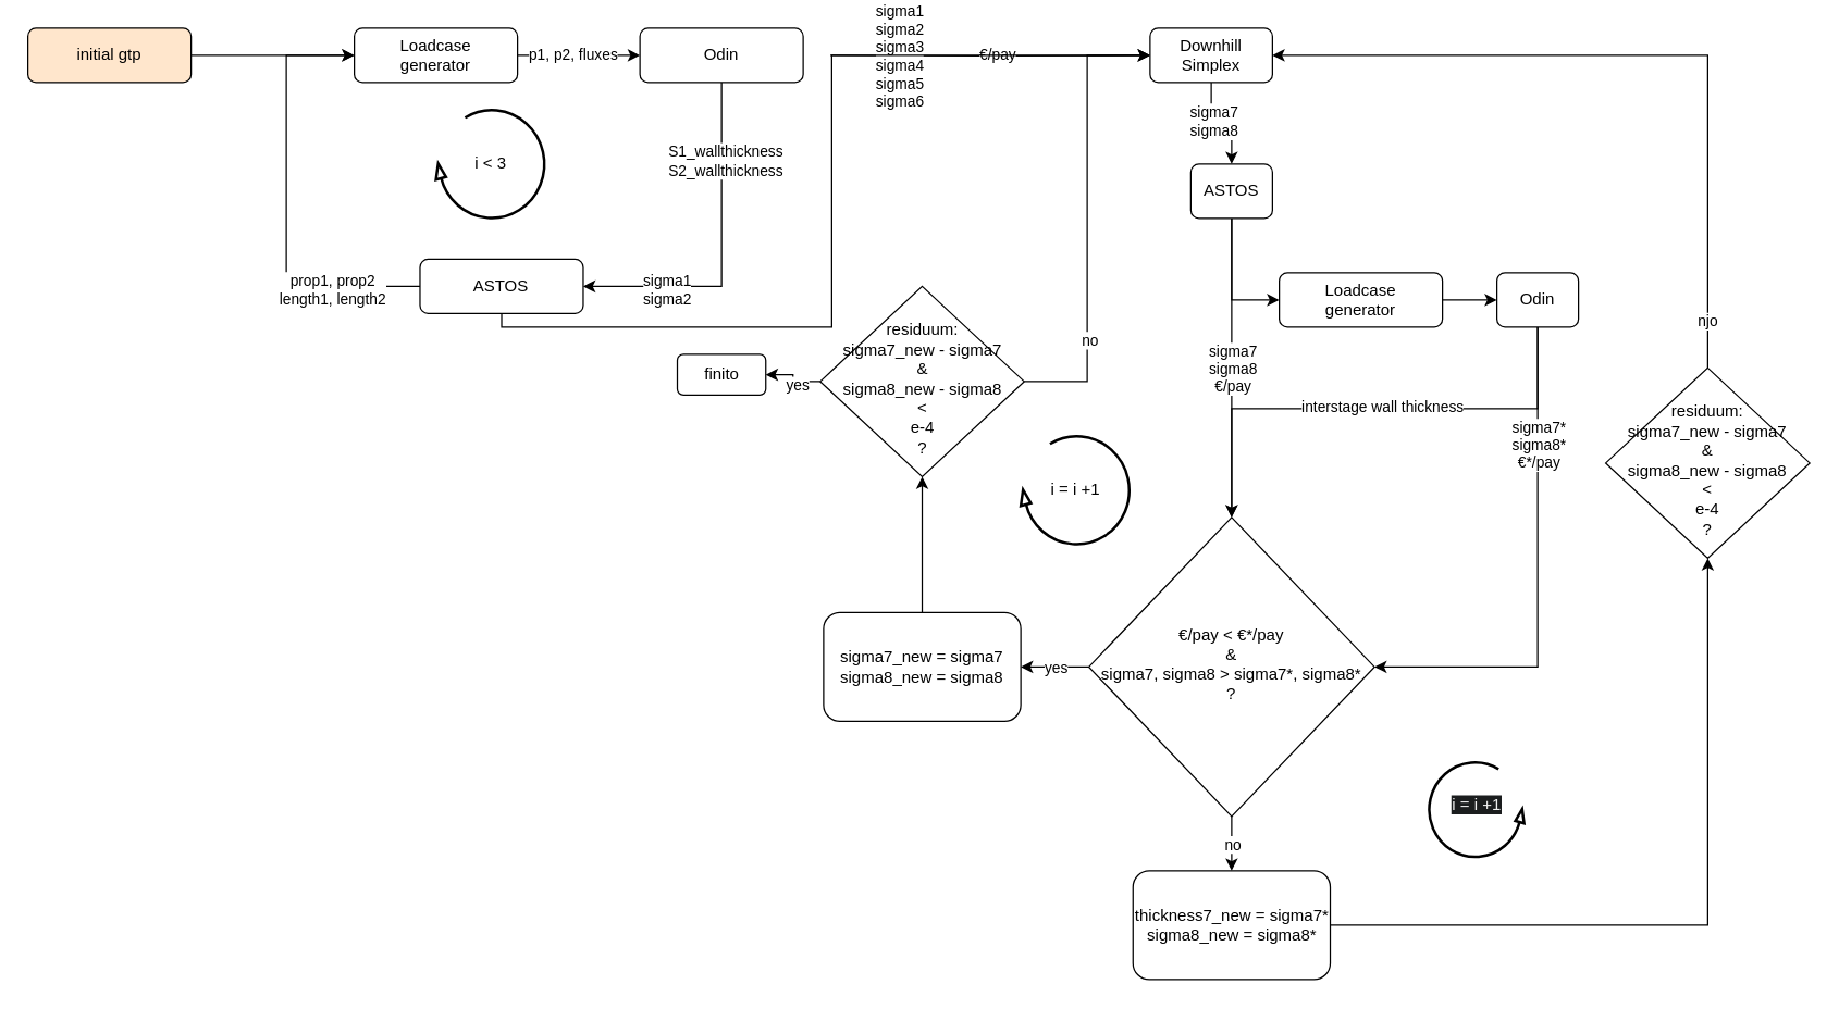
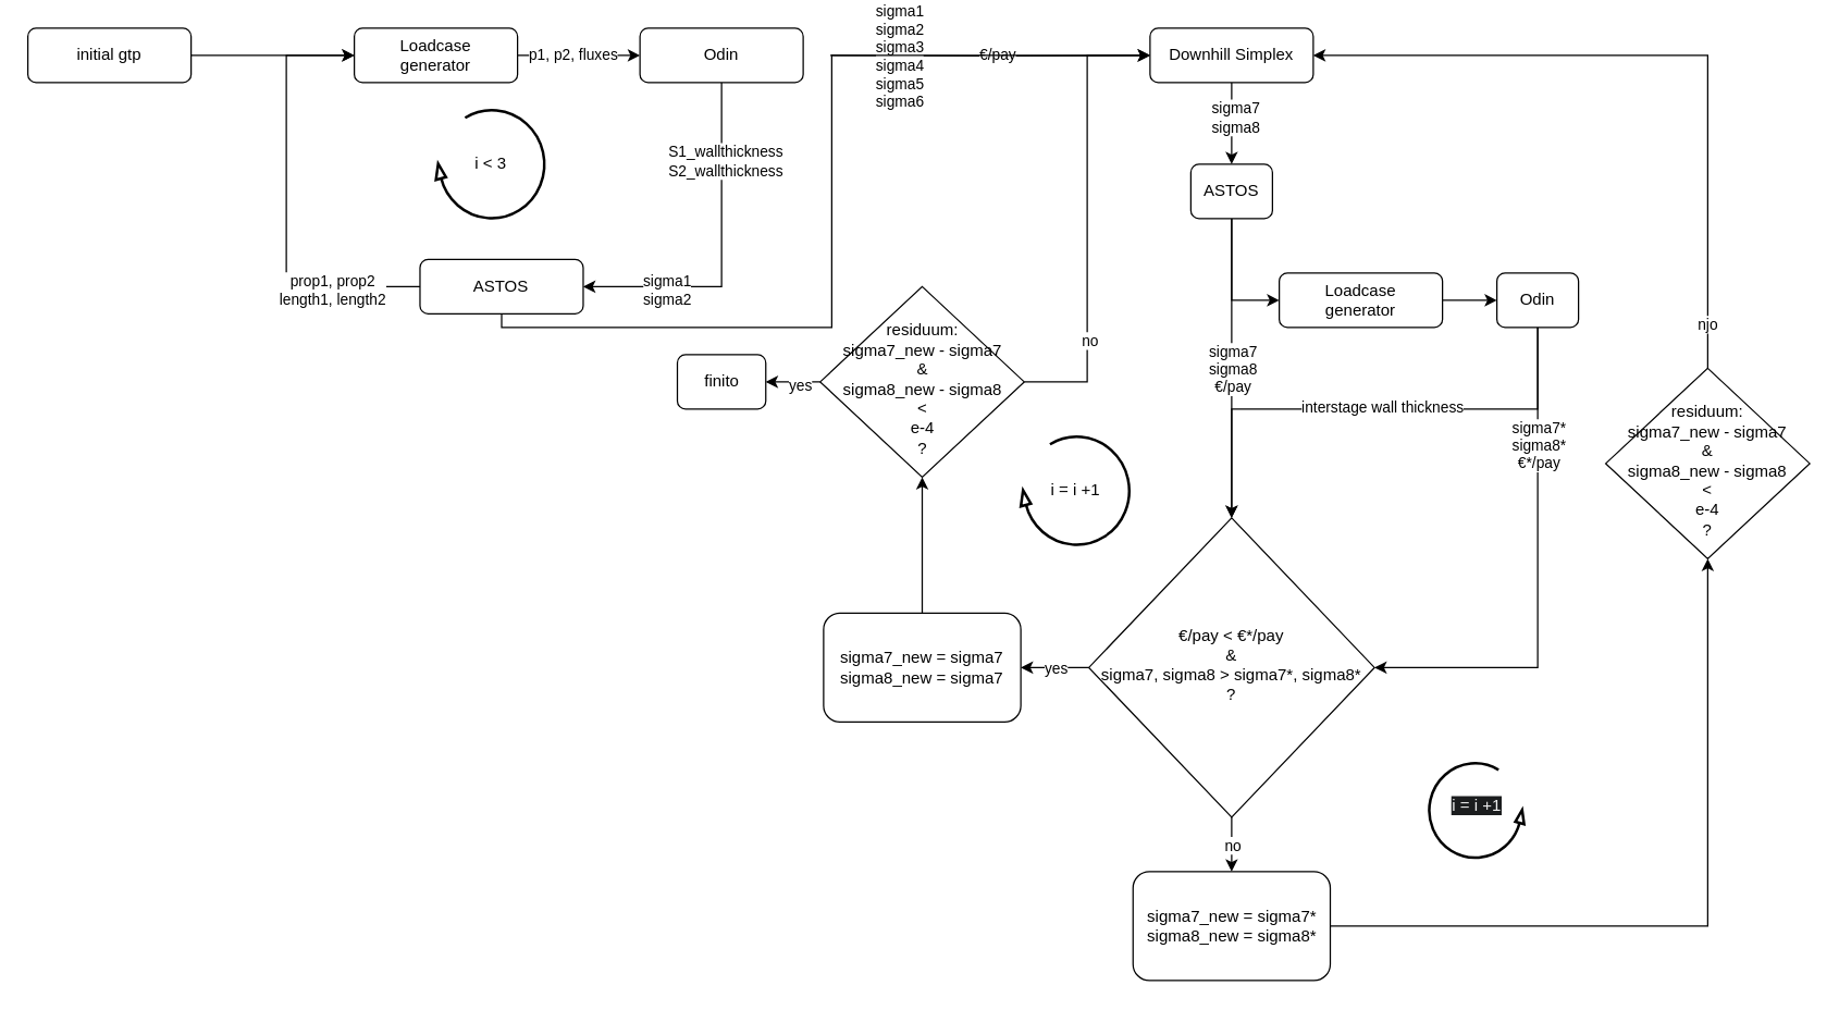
- <mxCell id="3" value="initial gtp" style="rounded=1;whiteSpace=wrap;html=1;fontSize=12;glass=0;strokeWidth=1;shadow=0;fillColor=#ffe6cc;" parent="1" vertex="1"><mxGeometry x="20" y="20" width="120" height="40" as="geometry" /></mxCell>
+ <mxCell id="3" value="initial gtp" style="rounded=1;whiteSpace=wrap;html=1;fontSize=12;glass=0;strokeWidth=1;shadow=0;" parent="1" vertex="1"><mxGeometry x="20" y="20" width="120" height="40" as="geometry" /></mxCell>
- <mxCell id="21" value="Downhill Simplex" style="rounded=1;whiteSpace=wrap;html=1;fontSize=12;glass=0;strokeWidth=1;shadow=0;" parent="1" vertex="1"><mxGeometry x="845" y="20" width="90" height="40" as="geometry" /></mxCell>
+ <mxCell id="21" value="Downhill Simplex" style="rounded=1;whiteSpace=wrap;html=1;fontSize=12;glass=0;strokeWidth=1;shadow=0;" parent="1" vertex="1"><mxGeometry x="845" y="20" width="120" height="40" as="geometry" /></mxCell>
- <mxCell id="45" value="finito" style="rounded=1;whiteSpace=wrap;html=1;fontSize=12;glass=0;strokeWidth=1;shadow=0;" parent="1" vertex="1"><mxGeometry x="497.5" y="260" width="65" height="30" as="geometry" /></mxCell>
+ <mxCell id="45" value="finito" style="rounded=1;whiteSpace=wrap;html=1;fontSize=12;glass=0;strokeWidth=1;shadow=0;" parent="1" vertex="1"><mxGeometry x="497.5" y="260" width="65" height="40" as="geometry" /></mxCell>
- <mxCell id="39" value="sigma7_new = sigma7&lt;br&gt;sigma8_new = sigma8" style="rounded=1;whiteSpace=wrap;html=1;fontSize=12;glass=0;strokeWidth=1;shadow=0;" parent="1" vertex="1"><mxGeometry x="605" y="450" width="145" height="80" as="geometry" /></mxCell>
+ <mxCell id="39" value="sigma7_new = sigma7&lt;br&gt;sigma8_new = sigma7" style="rounded=1;whiteSpace=wrap;html=1;fontSize=12;glass=0;strokeWidth=1;shadow=0;" parent="1" vertex="1"><mxGeometry x="605" y="450" width="145" height="80" as="geometry" /></mxCell>
- <mxCell id="37" value="thickness7_new = sigma7*&lt;br&gt;sigma8_new = sigma8*" style="rounded=1;whiteSpace=wrap;html=1;fontSize=12;glass=0;strokeWidth=1;shadow=0;" parent="1" vertex="1"><mxGeometry x="832.5" y="640" width="145" height="80" as="geometry" /></mxCell>
+ <mxCell id="37" value="sigma7_new = sigma7*&lt;br&gt;sigma8_new = sigma8*" style="rounded=1;whiteSpace=wrap;html=1;fontSize=12;glass=0;strokeWidth=1;shadow=0;" parent="1" vertex="1"><mxGeometry x="832.5" y="640" width="145" height="80" as="geometry" /></mxCell>
